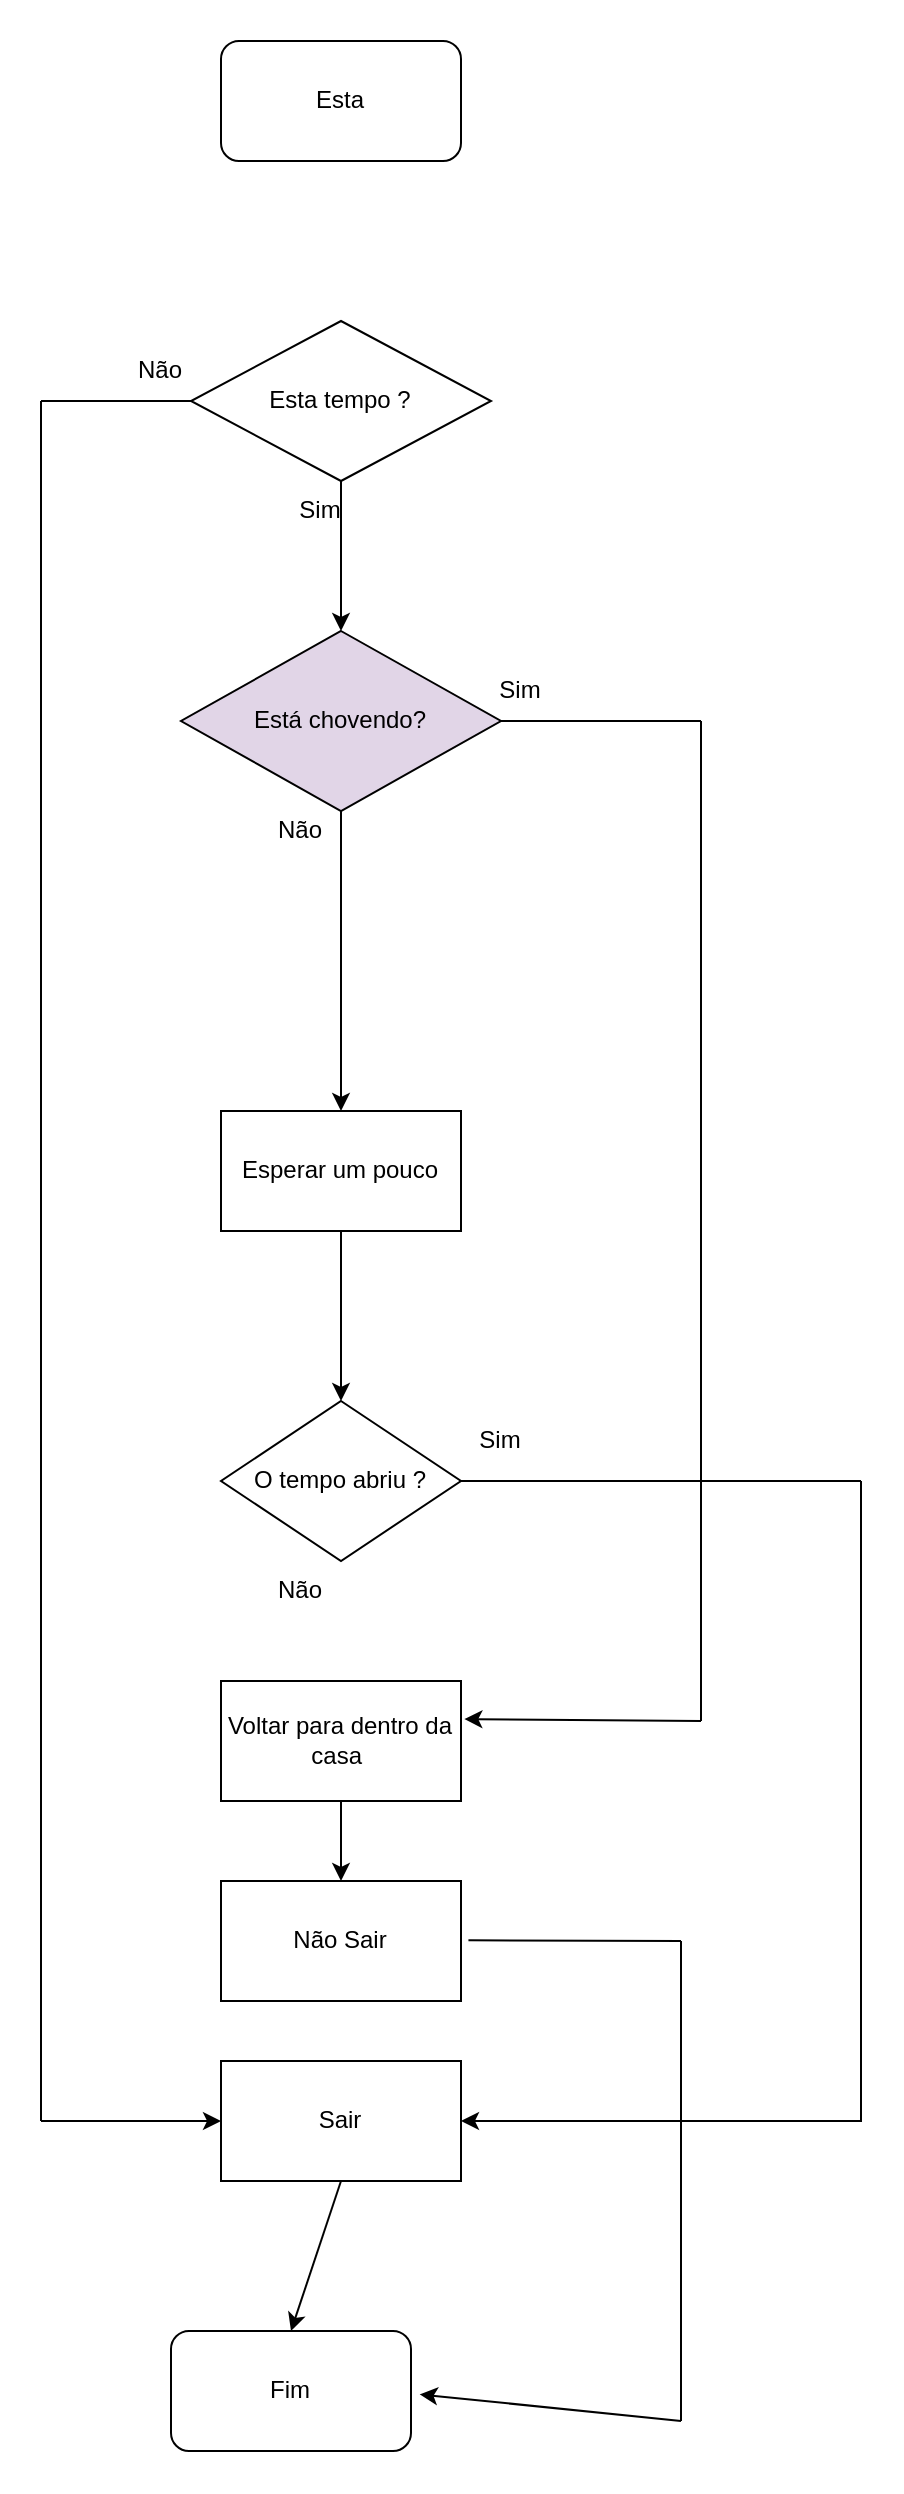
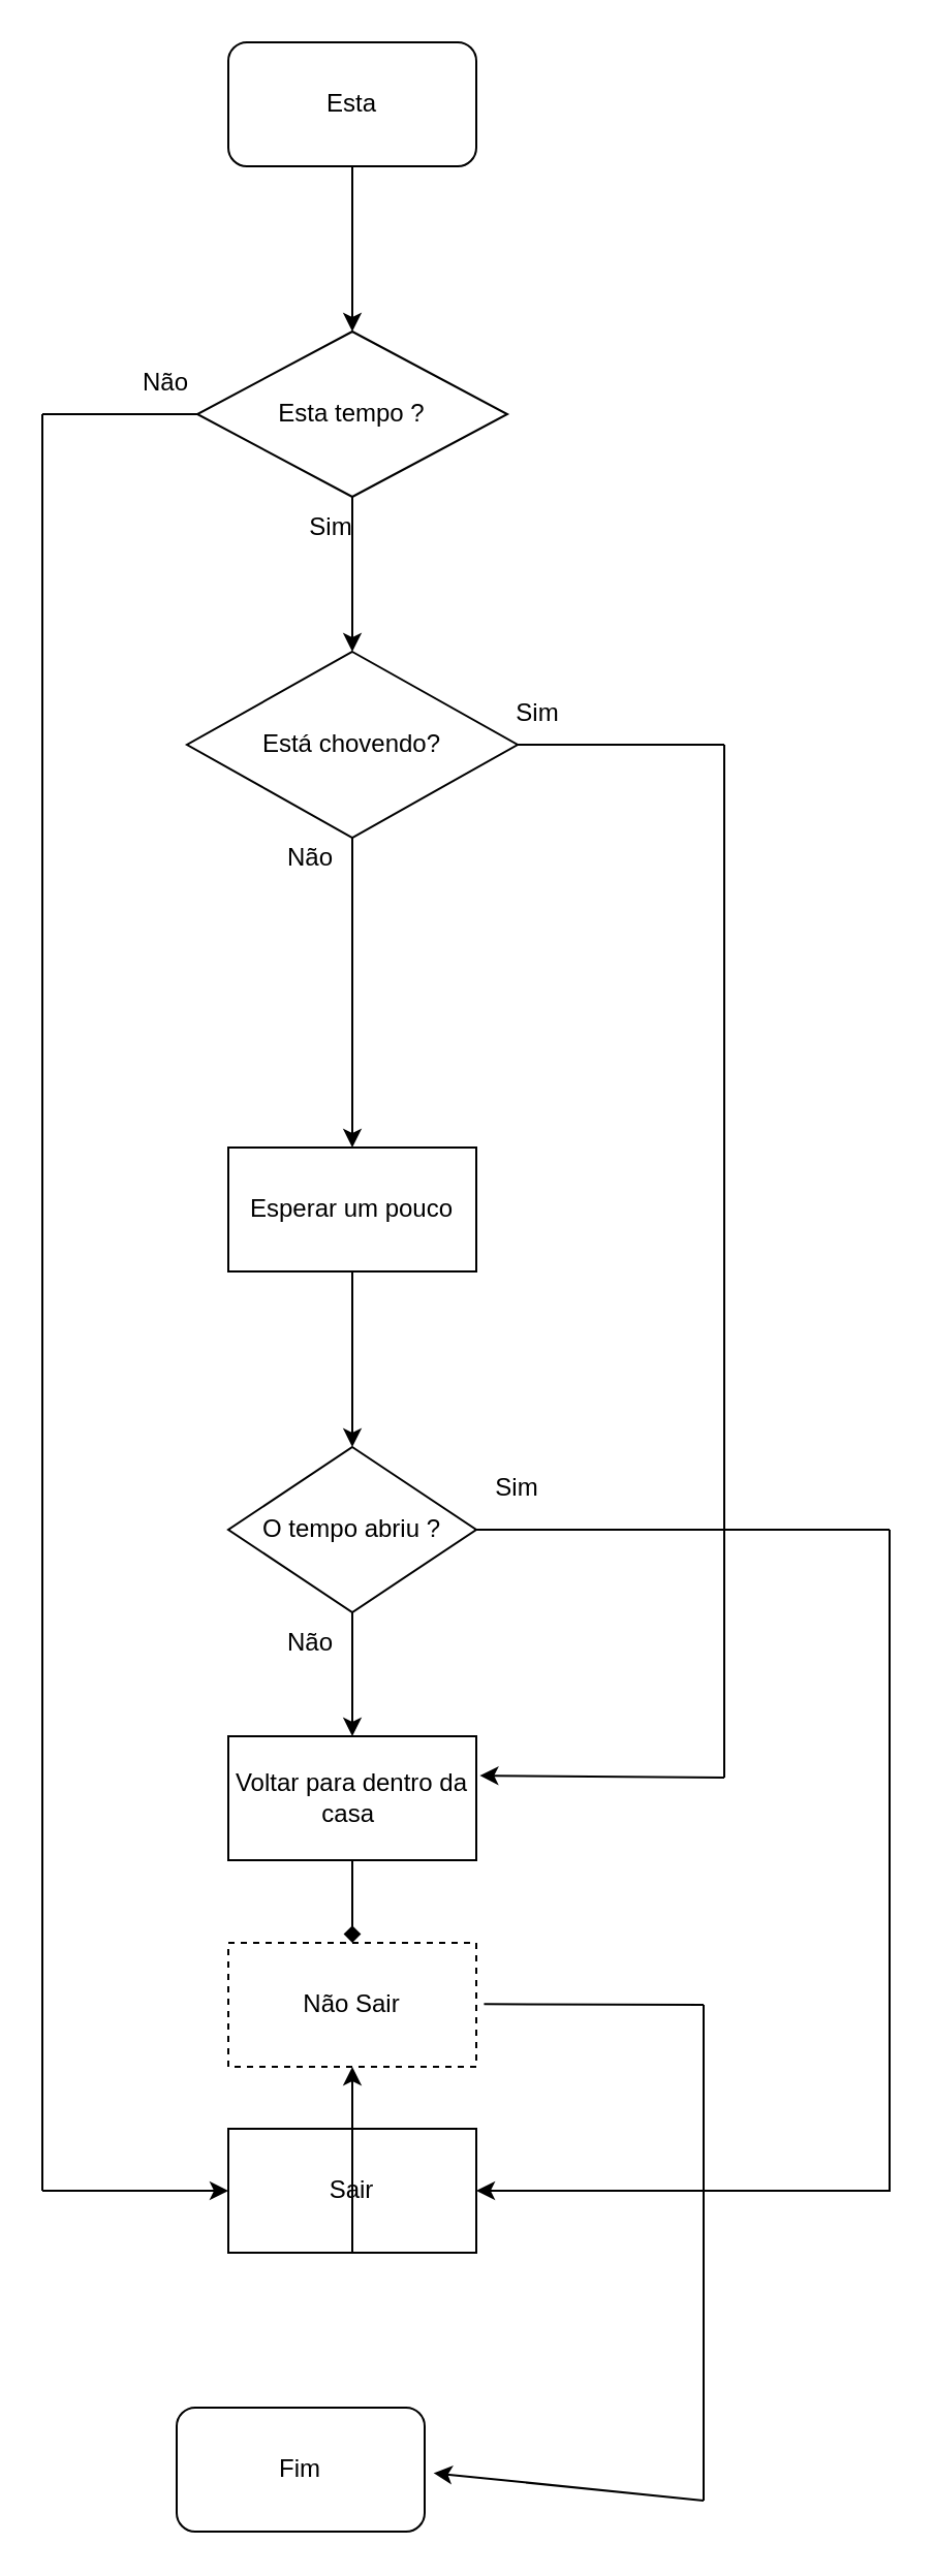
+ <mxCell id="3" value="" style="endArrow=classic;html=1;rounded=0;exitX=0.5;exitY=1;exitDx=0;exitDy=0;entryX=0.5;entryY=0;entryDx=0;entryDy=0;" edge="1" parent="1" source="2" target="4"><mxGeometry width="50" height="50" relative="1" as="geometry"><mxPoint x="190" y="160" as="sourcePoint" /><mxPoint x="170" y="150" as="targetPoint" /></mxGeometry></mxCell>
- <mxCell id="12" value="Está chovendo?" style="rhombus;whiteSpace=wrap;html=1;fillColor=#e1d5e7;" vertex="1" parent="1"><mxGeometry x="90" y="315" width="160" height="90" as="geometry" /></mxCell>
+ <mxCell id="12" value="Está chovendo?" style="rhombus;whiteSpace=wrap;html=1;" vertex="1" parent="1"><mxGeometry x="90" y="315" width="160" height="90" as="geometry" /></mxCell>
+ <mxCell id="33" value="" style="endArrow=classic;html=1;rounded=0;exitX=0.5;exitY=1;exitDx=0;exitDy=0;entryX=0.5;entryY=0;entryDx=0;entryDy=0;" edge="1" parent="1" source="26" target="14"><mxGeometry width="50" height="50" relative="1" as="geometry"><mxPoint x="130" y="840" as="sourcePoint" /><mxPoint x="180" y="790" as="targetPoint" /></mxGeometry></mxCell>
- <mxCell id="20" value="" style="endArrow=classic;html=1;rounded=0;exitX=0.5;exitY=1;exitDx=0;exitDy=0;entryX=0.5;entryY=0;entryDx=0;entryDy=0;" edge="1" parent="1" source="14" target="13"><mxGeometry width="50" height="50" relative="1" as="geometry"><mxPoint x="255" y="950" as="sourcePoint" /><mxPoint x="305" y="900" as="targetPoint" /></mxGeometry></mxCell>
+ <mxCell id="20" value="" style="endArrow=diamond;html=1;rounded=0;exitX=0.5;exitY=1;exitDx=0;exitDy=0;entryX=0.5;entryY=0;entryDx=0;entryDy=0;" edge="1" parent="1" source="14" target="13"><mxGeometry width="50" height="50" relative="1" as="geometry"><mxPoint x="255" y="950" as="sourcePoint" /><mxPoint x="305" y="900" as="targetPoint" /></mxGeometry></mxCell>
- <mxCell id="13" value="Não Sair" style="rounded=0;whiteSpace=wrap;html=1;" vertex="1" parent="1"><mxGeometry x="110" y="940" width="120" height="60" as="geometry" /></mxCell>
+ <mxCell id="13" value="Não Sair" style="rounded=0;whiteSpace=wrap;html=1;dashed=1;" vertex="1" parent="1"><mxGeometry x="110" y="940" width="120" height="60" as="geometry" /></mxCell>
- <mxCell id="11" value="" style="endArrow=classic;html=1;rounded=0;exitX=0.5;exitY=1;exitDx=0;exitDy=0;entryX=0.5;entryY=0;entryDx=0;entryDy=0;" edge="1" parent="1" source="7" target="10"><mxGeometry width="50" height="50" relative="1" as="geometry"><mxPoint x="140" y="1090" as="sourcePoint" /><mxPoint x="190" y="1040" as="targetPoint" /></mxGeometry></mxCell>
+ <mxCell id="11" value="" style="endArrow=classic;html=1;rounded=0;exitX=0.5;exitY=1;exitDx=0;exitDy=0;" edge="1" parent="1" source="7" target="13"><mxGeometry width="50" height="50" relative="1" as="geometry"><mxPoint x="140" y="1090" as="sourcePoint" /><mxPoint x="190" y="1040" as="targetPoint" /></mxGeometry></mxCell>
